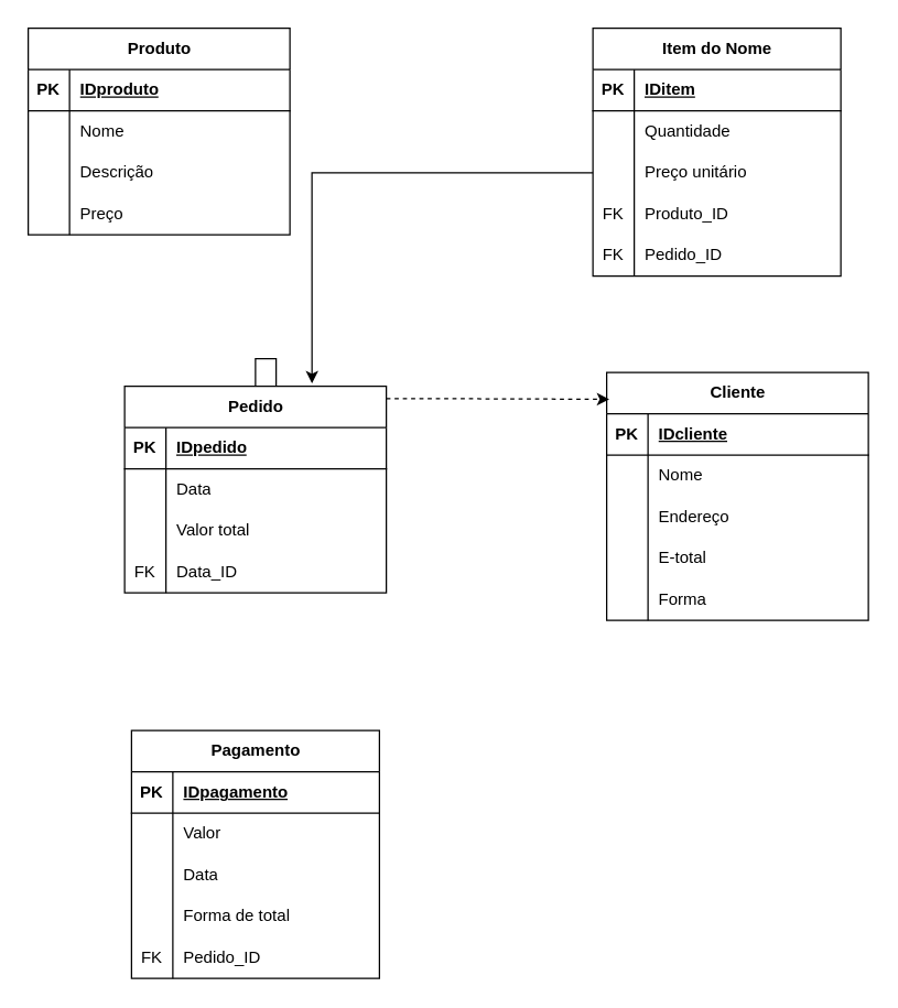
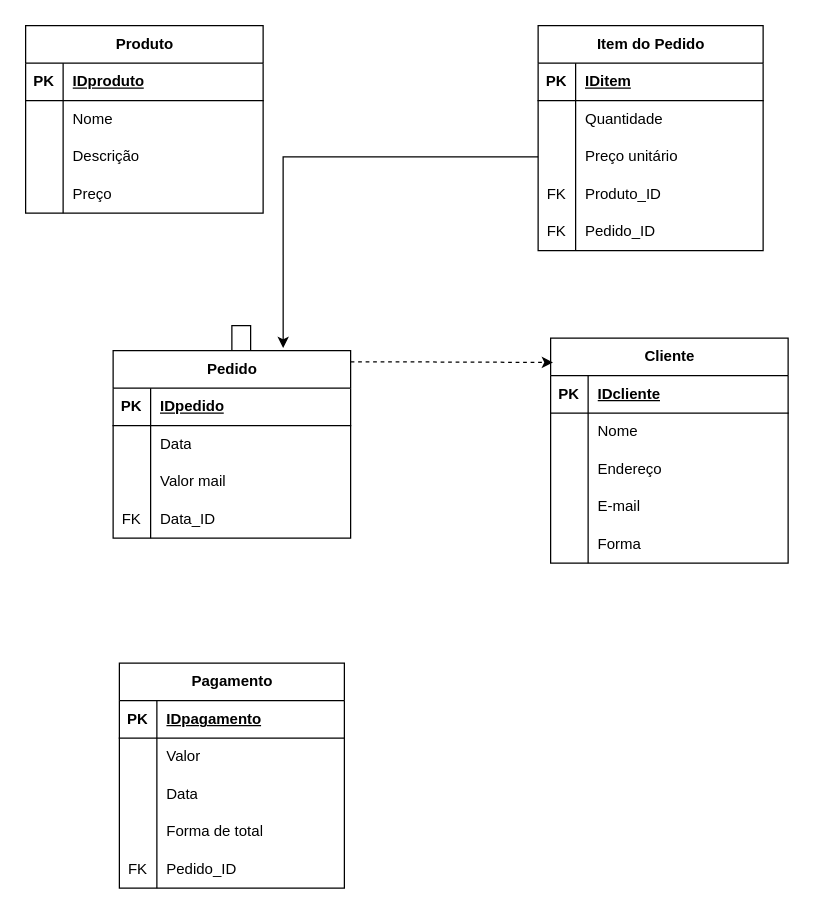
- <mxCell id="46" value="Item do Nome" style="shape=table;startSize=30;container=1;collapsible=1;childLayout=tableLayout;fixedRows=1;rowLines=0;fontStyle=1;align=center;resizeLast=1;html=1;" vertex="1" parent="1"><mxGeometry x="430" y="20" width="180" height="180" as="geometry" /></mxCell>
+ <mxCell id="46" value="Item do Pedido" style="shape=table;startSize=30;container=1;collapsible=1;childLayout=tableLayout;fixedRows=1;rowLines=0;fontStyle=1;align=center;resizeLast=1;html=1;" vertex="1" parent="1"><mxGeometry x="430" y="20" width="180" height="180" as="geometry" /></mxCell>
- <mxCell id="42" value="Valor total" style="shape=partialRectangle;connectable=0;fillColor=none;top=0;left=0;bottom=0;right=0;align=left;spacingLeft=6;overflow=hidden;whiteSpace=wrap;html=1;" vertex="1" parent="40"><mxGeometry x="30" width="160" height="30" as="geometry"><mxRectangle width="160" height="30" as="alternateBounds" /></mxGeometry></mxCell>
+ <mxCell id="42" value="Valor mail" style="shape=partialRectangle;connectable=0;fillColor=none;top=0;left=0;bottom=0;right=0;align=left;spacingLeft=6;overflow=hidden;whiteSpace=wrap;html=1;" vertex="1" parent="40"><mxGeometry x="30" width="160" height="30" as="geometry"><mxRectangle width="160" height="30" as="alternateBounds" /></mxGeometry></mxCell>
- <mxCell id="27" value="E-total" style="shape=partialRectangle;connectable=0;fillColor=none;top=0;left=0;bottom=0;right=0;align=left;spacingLeft=6;overflow=hidden;whiteSpace=wrap;html=1;" vertex="1" parent="25"><mxGeometry x="30" width="160" height="30" as="geometry"><mxRectangle width="160" height="30" as="alternateBounds" /></mxGeometry></mxCell>
+ <mxCell id="27" value="E-mail" style="shape=partialRectangle;connectable=0;fillColor=none;top=0;left=0;bottom=0;right=0;align=left;spacingLeft=6;overflow=hidden;whiteSpace=wrap;html=1;" vertex="1" parent="25"><mxGeometry x="30" width="160" height="30" as="geometry"><mxRectangle width="160" height="30" as="alternateBounds" /></mxGeometry></mxCell>
